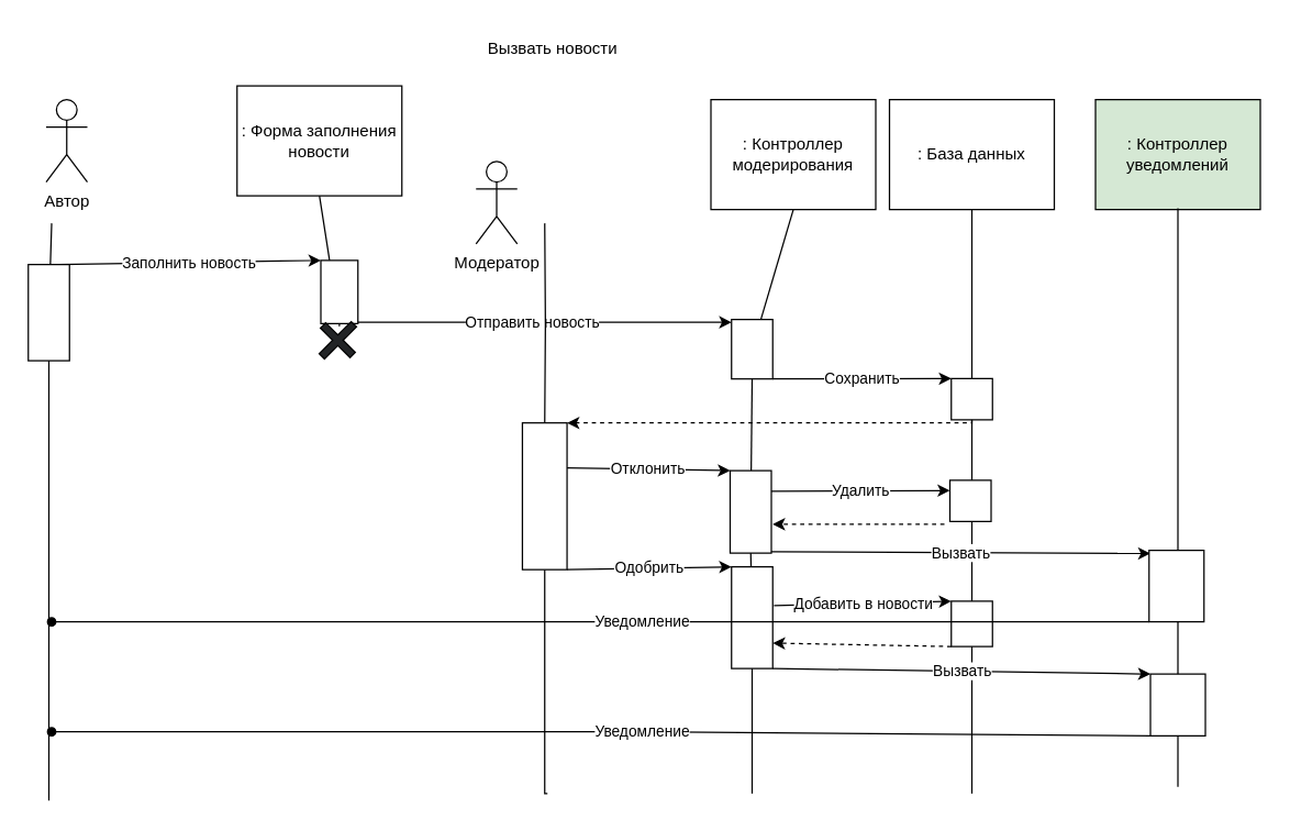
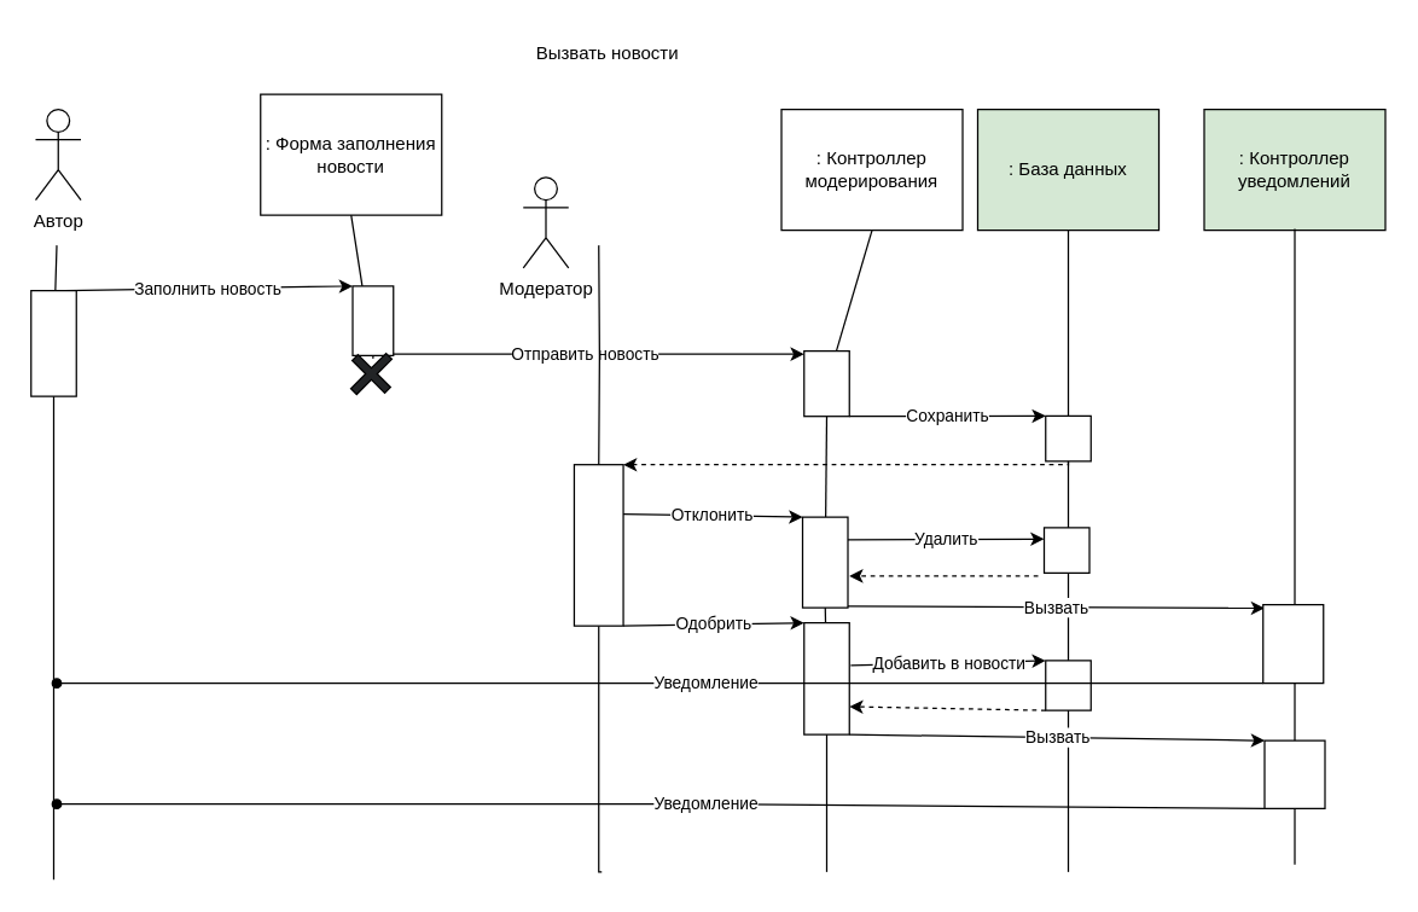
- <mxCell id="4" value="Автор" style="shape=umlActor;verticalLabelPosition=bottom;verticalAlign=top;html=1;outlineConnect=0;" vertex="1" parent="1"><mxGeometry x="33" y="72" width="30" height="60" as="geometry" /></mxCell>
+ <mxCell id="4" value="Автор" style="shape=umlActor;verticalLabelPosition=bottom;verticalAlign=top;html=1;outlineConnect=0;" vertex="1" parent="1"><mxGeometry x="23" y="72" width="30" height="60" as="geometry" /></mxCell>
- <mxCell id="15" value=": База данных" style="rounded=0;whiteSpace=wrap;html=1;" vertex="1" parent="1"><mxGeometry x="647" y="72" width="120" height="80" as="geometry" /></mxCell>
+ <mxCell id="15" value=": База данных" style="rounded=0;whiteSpace=wrap;html=1;fillColor=#d5e8d4;" vertex="1" parent="1"><mxGeometry x="647" y="72" width="120" height="80" as="geometry" /></mxCell>
